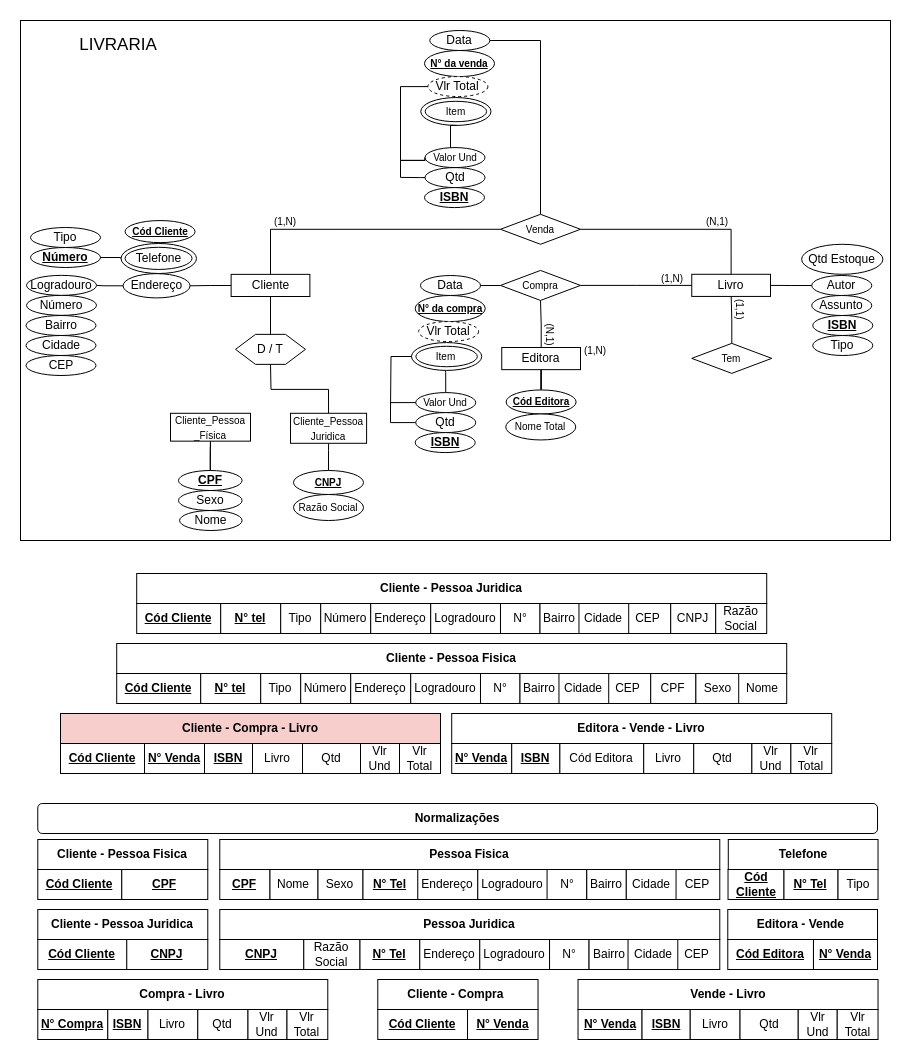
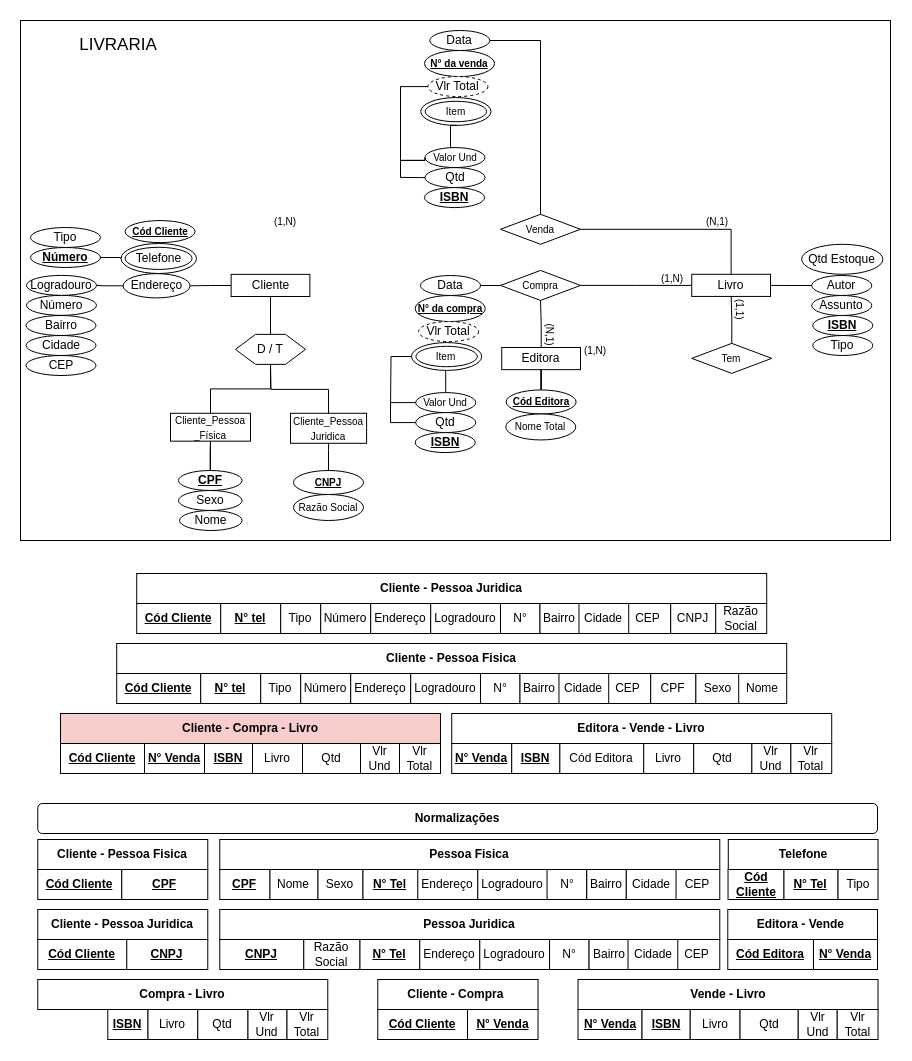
- <mxCell id="45" style="edgeStyle=orthogonalEdgeStyle;rounded=0;orthogonalLoop=1;jettySize=auto;html=1;endArrow=none;endFill=0;entryX=0;entryY=0.5;entryDx=0;entryDy=0;exitX=0.5;exitY=0;exitDx=0;exitDy=0;" parent="1" source="62" target="44" edge="1"><mxGeometry relative="1" as="geometry" /></mxCell>
+ <mxCell id="66" style="edgeStyle=orthogonalEdgeStyle;rounded=0;orthogonalLoop=1;jettySize=auto;html=1;entryX=0.5;entryY=0;entryDx=0;entryDy=0;fontSize=10;endArrow=none;endFill=0;" parent="1" source="63" target="65" edge="1"><mxGeometry relative="1" as="geometry" /></mxCell>
- <mxCell id="148" value="&lt;b&gt;&lt;u&gt;N° Compra&lt;/u&gt;&lt;/b&gt;" style="rounded=0;whiteSpace=wrap;html=1;container=0;" vertex="1" parent="146"><mxGeometry y="30" width="70" height="30" as="geometry" /></mxCell>
